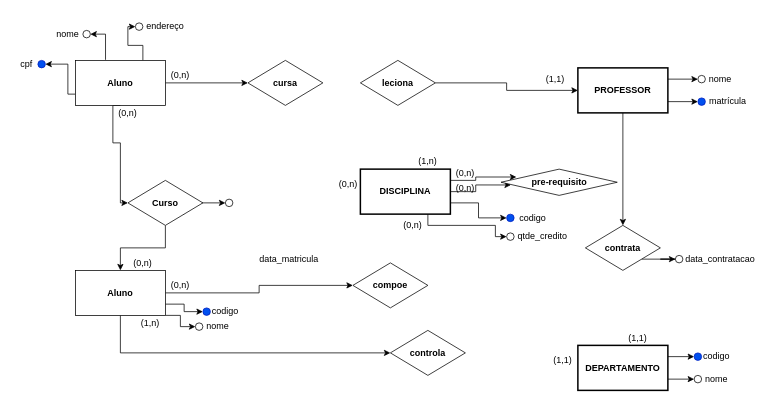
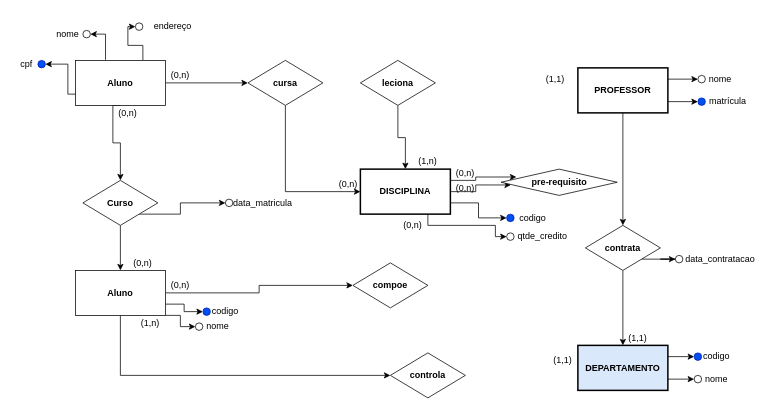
- <mxCell id="19" value="endereço" style="text;html=1;strokeColor=none;fillColor=none;align=center;verticalAlign=middle;whiteSpace=wrap;rounded=0;" vertex="1" parent="1"><mxGeometry x="190" y="20" width="60" height="30" as="geometry" /></mxCell>
+ <mxCell id="19" value="endereço" style="text;html=1;strokeColor=none;fillColor=none;align=center;verticalAlign=middle;whiteSpace=wrap;rounded=0;" vertex="1" parent="1"><mxGeometry x="200" y="20" width="60" height="30" as="geometry" /></mxCell>
- <mxCell id="37" style="edgeStyle=orthogonalEdgeStyle;rounded=0;orthogonalLoop=1;jettySize=auto;html=1;exitX=1;exitY=0.5;exitDx=0;exitDy=0;entryX=0;entryY=0.5;entryDx=0;entryDy=0;" edge="1" parent="1" source="38" target="59"><mxGeometry relative="1" as="geometry" /></mxCell>
+ <mxCell id="36" style="edgeStyle=orthogonalEdgeStyle;rounded=0;orthogonalLoop=1;jettySize=auto;html=1;exitX=0.5;exitY=1;exitDx=0;exitDy=0;entryX=0.5;entryY=0;entryDx=0;entryDy=0;" edge="1" parent="1" source="38" target="33"><mxGeometry relative="1" as="geometry"><Array as="points"><mxPoint x="530" y="140" /><mxPoint x="530" y="183" /><mxPoint x="540" y="183" /></Array></mxGeometry></mxCell>
+ <mxCell id="11" style="edgeStyle=orthogonalEdgeStyle;rounded=0;orthogonalLoop=1;jettySize=auto;html=1;exitX=0.5;exitY=1;exitDx=0;exitDy=0;entryX=0;entryY=0.5;entryDx=0;entryDy=0;" edge="1" parent="1" source="12" target="33"><mxGeometry relative="1" as="geometry" /></mxCell>
- <mxCell id="15" value="&lt;b&gt;Curso&lt;/b&gt;" style="rhombus;whiteSpace=wrap;html=1;" vertex="1" parent="1"><mxGeometry x="170" y="240" width="100" height="60" as="geometry" /></mxCell>
+ <mxCell id="15" value="&lt;b&gt;Curso&lt;/b&gt;" style="rhombus;whiteSpace=wrap;html=1;" vertex="1" parent="1"><mxGeometry x="110" y="240" width="100" height="60" as="geometry" /></mxCell>
- <mxCell id="21" value="data_matricula" style="text;html=1;strokeColor=none;fillColor=none;align=center;verticalAlign=middle;whiteSpace=wrap;rounded=0;" vertex="1" parent="1"><mxGeometry x="345" y="330" width="80" height="30" as="geometry" /></mxCell>
+ <mxCell id="21" value="data_matricula" style="text;html=1;strokeColor=none;fillColor=none;align=center;verticalAlign=middle;whiteSpace=wrap;rounded=0;" vertex="1" parent="1"><mxGeometry x="310" y="255" width="80" height="30" as="geometry" /></mxCell>
+ <mxCell id="53" style="edgeStyle=orthogonalEdgeStyle;rounded=0;orthogonalLoop=1;jettySize=auto;html=1;exitX=0.5;exitY=1;exitDx=0;exitDy=0;entryX=0.5;entryY=0;entryDx=0;entryDy=0;" edge="1" parent="1" source="55" target="64"><mxGeometry relative="1" as="geometry" /></mxCell>
- <mxCell id="45" value="&lt;b&gt;controla&lt;/b&gt;" style="rhombus;whiteSpace=wrap;html=1;" vertex="1" parent="1"><mxGeometry x="520" y="440" width="100" height="60" as="geometry" /></mxCell>
+ <mxCell id="45" value="&lt;b&gt;controla&lt;/b&gt;" style="rhombus;whiteSpace=wrap;html=1;" vertex="1" parent="1"><mxGeometry x="520" y="470" width="100" height="60" as="geometry" /></mxCell>
- <mxCell id="64" value="&lt;b&gt;DEPARTAMENTO&lt;/b&gt;" style="rounded=0;whiteSpace=wrap;html=1;strokeWidth=2;" vertex="1" parent="1"><mxGeometry x="770" y="460" width="120" height="60" as="geometry" /></mxCell>
+ <mxCell id="64" value="&lt;b&gt;DEPARTAMENTO&lt;/b&gt;" style="rounded=0;whiteSpace=wrap;html=1;strokeWidth=2;fillColor=#dae8fc;" vertex="1" parent="1"><mxGeometry x="770" y="460" width="120" height="60" as="geometry" /></mxCell>
